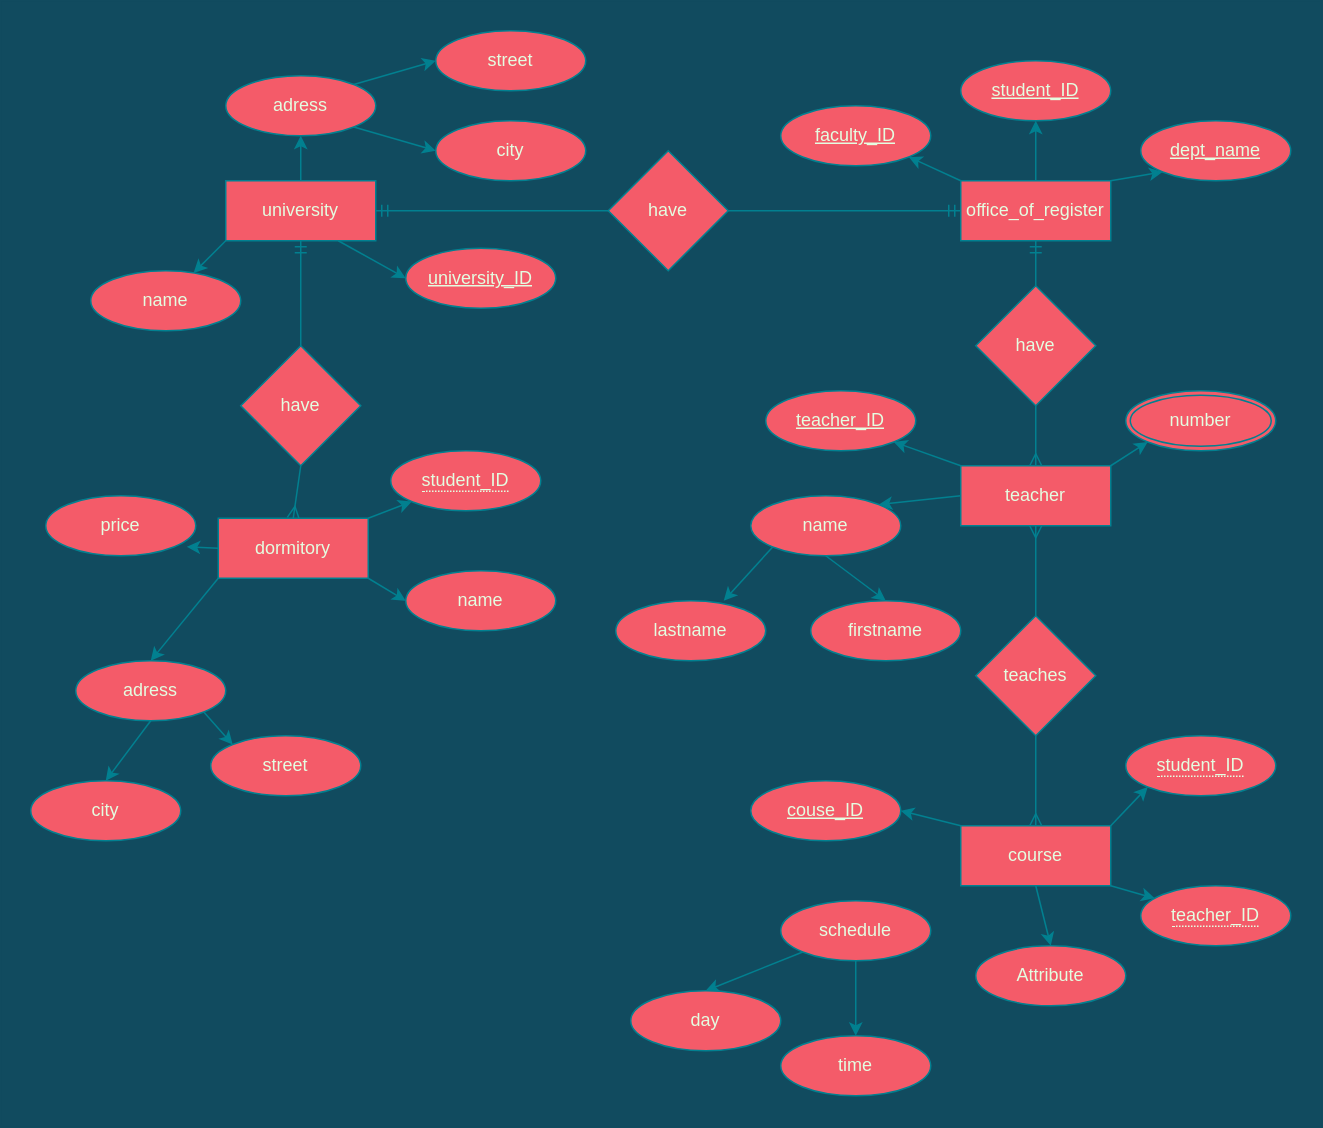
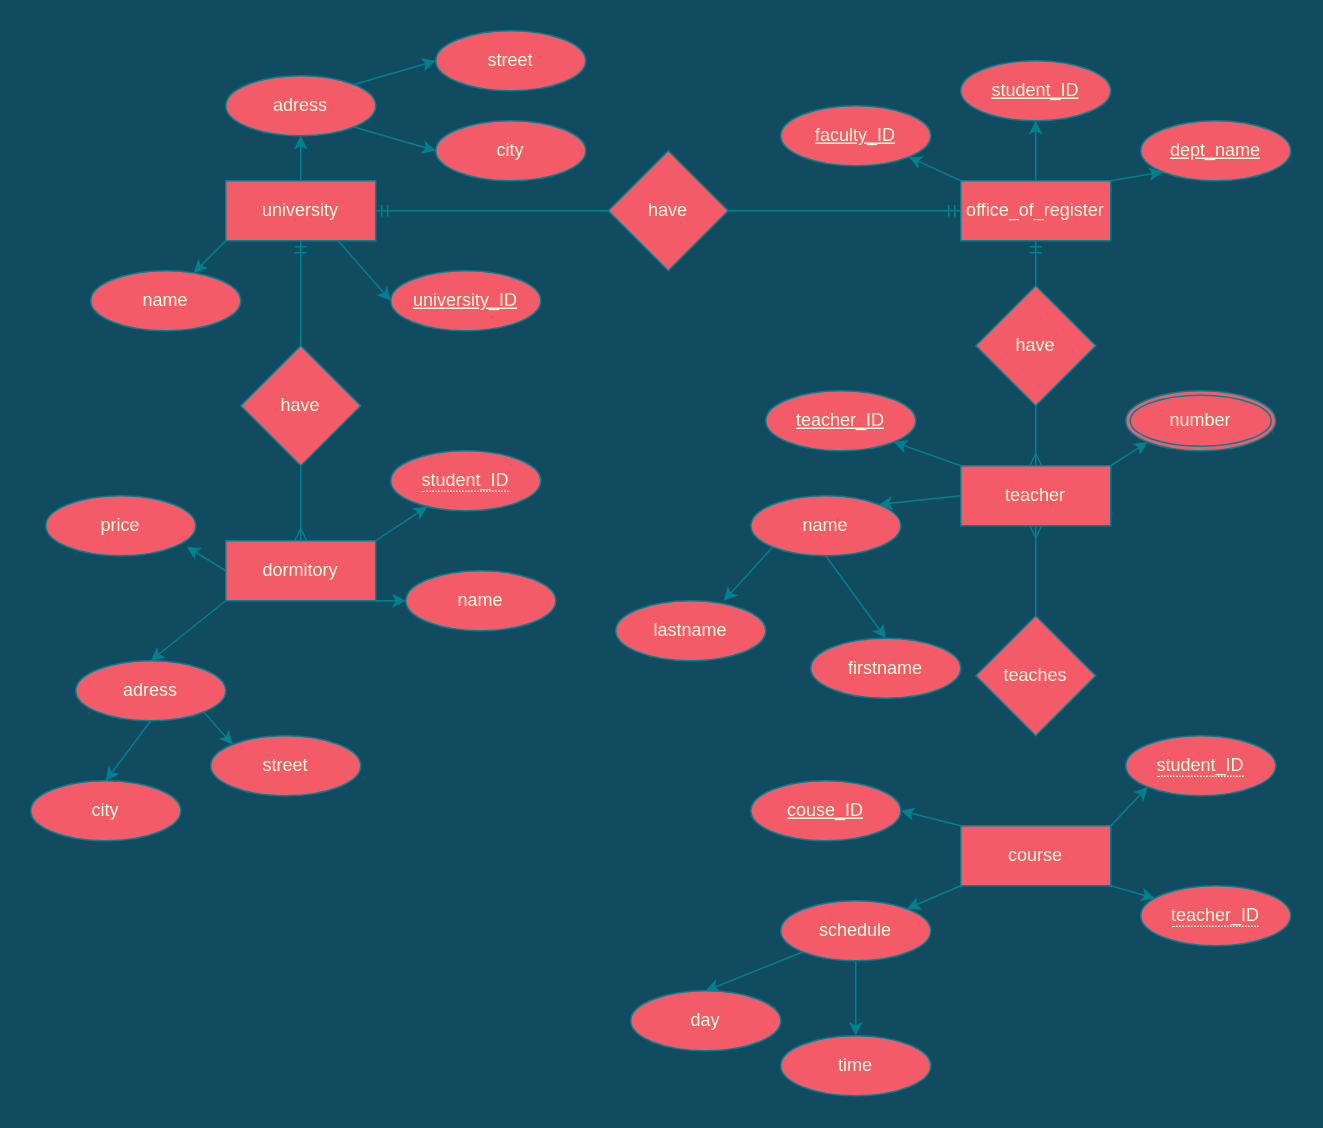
- <mxCell id="12" value="university_ID" style="ellipse;whiteSpace=wrap;html=1;align=center;fontStyle=4;rounded=0;sketch=0;fontColor=#E4FDE1;strokeColor=#028090;fillColor=#F45B69;" vertex="1" parent="1"><mxGeometry x="270" y="165" width="100" height="40" as="geometry" /></mxCell>
+ <mxCell id="12" value="university_ID" style="ellipse;whiteSpace=wrap;html=1;align=center;fontStyle=4;rounded=0;sketch=0;fontColor=#E4FDE1;strokeColor=#028090;fillColor=#F45B69;" vertex="1" parent="1"><mxGeometry x="260" y="180" width="100" height="40" as="geometry" /></mxCell>
- <mxCell id="30" value="dormitory" style="whiteSpace=wrap;html=1;align=center;rounded=0;sketch=0;fontColor=#E4FDE1;strokeColor=#028090;fillColor=#F45B69;" vertex="1" parent="1"><mxGeometry x="145" y="345" width="100" height="40" as="geometry" /></mxCell>
+ <mxCell id="30" value="dormitory" style="whiteSpace=wrap;html=1;align=center;rounded=0;sketch=0;fontColor=#E4FDE1;strokeColor=#028090;fillColor=#F45B69;" vertex="1" parent="1"><mxGeometry x="150" y="360" width="100" height="40" as="geometry" /></mxCell>
- <mxCell id="52" value="firstname" style="ellipse;whiteSpace=wrap;html=1;align=center;rounded=0;sketch=0;fontColor=#E4FDE1;strokeColor=#028090;fillColor=#F45B69;" vertex="1" parent="1"><mxGeometry x="540" y="400" width="100" height="40" as="geometry" /></mxCell>
+ <mxCell id="52" value="firstname" style="ellipse;whiteSpace=wrap;html=1;align=center;rounded=0;sketch=0;fontColor=#E4FDE1;strokeColor=#028090;fillColor=#F45B69;" vertex="1" parent="1"><mxGeometry x="540" y="425" width="100" height="40" as="geometry" /></mxCell>
- <mxCell id="62" value="" style="fontSize=12;html=1;endArrow=ERmany;rounded=1;sketch=0;fontColor=#E4FDE1;strokeColor=#028090;fillColor=#F45B69;entryX=0.5;entryY=0;entryDx=0;entryDy=0;exitX=0.5;exitY=1;exitDx=0;exitDy=0;" edge="1" parent="1" source="53" target="61"><mxGeometry width="100" height="100" relative="1" as="geometry"><mxPoint x="460" y="620" as="sourcePoint" /><mxPoint x="560" y="520" as="targetPoint" /></mxGeometry></mxCell>
+ <mxCell id="56" style="edgeStyle=none;rounded=1;sketch=0;orthogonalLoop=1;jettySize=auto;html=1;exitX=0;exitY=1;exitDx=0;exitDy=0;fontColor=#E4FDE1;strokeColor=#028090;fillColor=#F45B69;" edge="1" parent="1" source="61" target="65"><mxGeometry relative="1" as="geometry" /></mxCell>
- <mxCell id="58" style="edgeStyle=none;rounded=1;sketch=0;orthogonalLoop=1;jettySize=auto;html=1;exitX=0.5;exitY=1;exitDx=0;exitDy=0;entryX=0.5;entryY=0;entryDx=0;entryDy=0;fontColor=#E4FDE1;strokeColor=#028090;fillColor=#F45B69;" edge="1" parent="1" source="61" target="68"><mxGeometry relative="1" as="geometry" /></mxCell>
- <mxCell id="68" value="Attribute" style="ellipse;whiteSpace=wrap;html=1;align=center;rounded=0;sketch=0;fontColor=#E4FDE1;strokeColor=#028090;fillColor=#F45B69;" vertex="1" parent="1"><mxGeometry x="650" y="630" width="100" height="40" as="geometry" /></mxCell>
